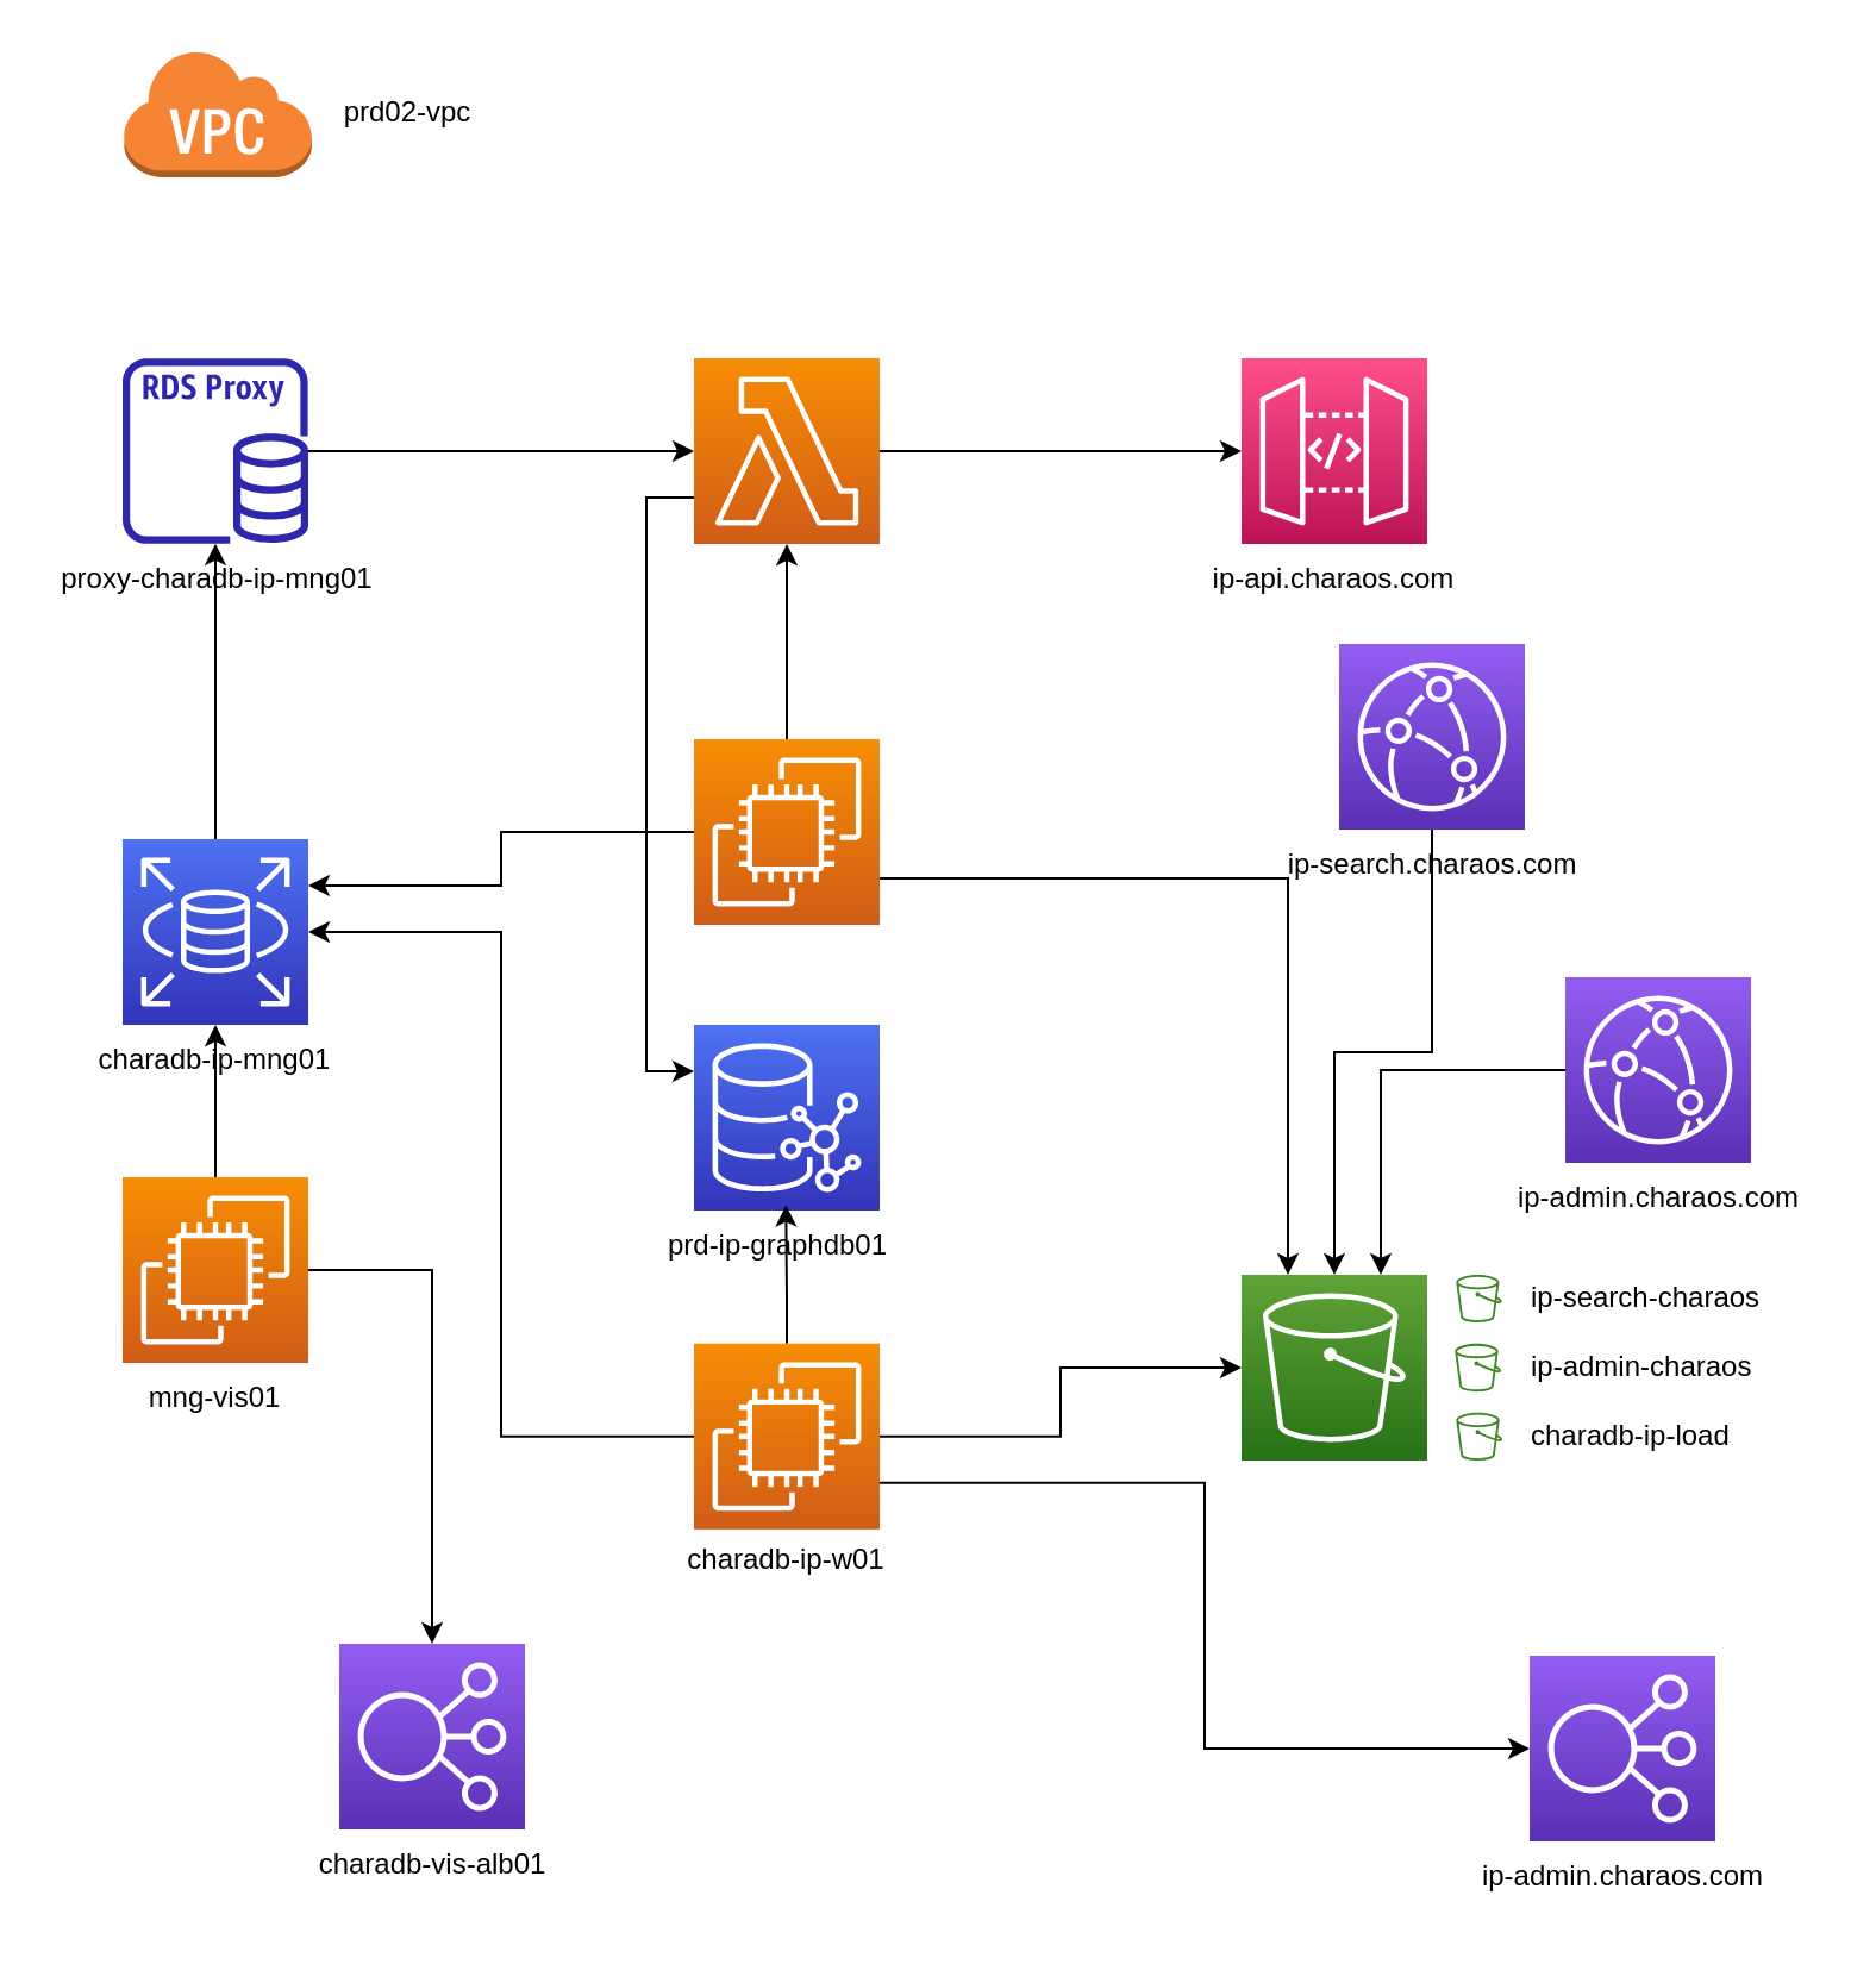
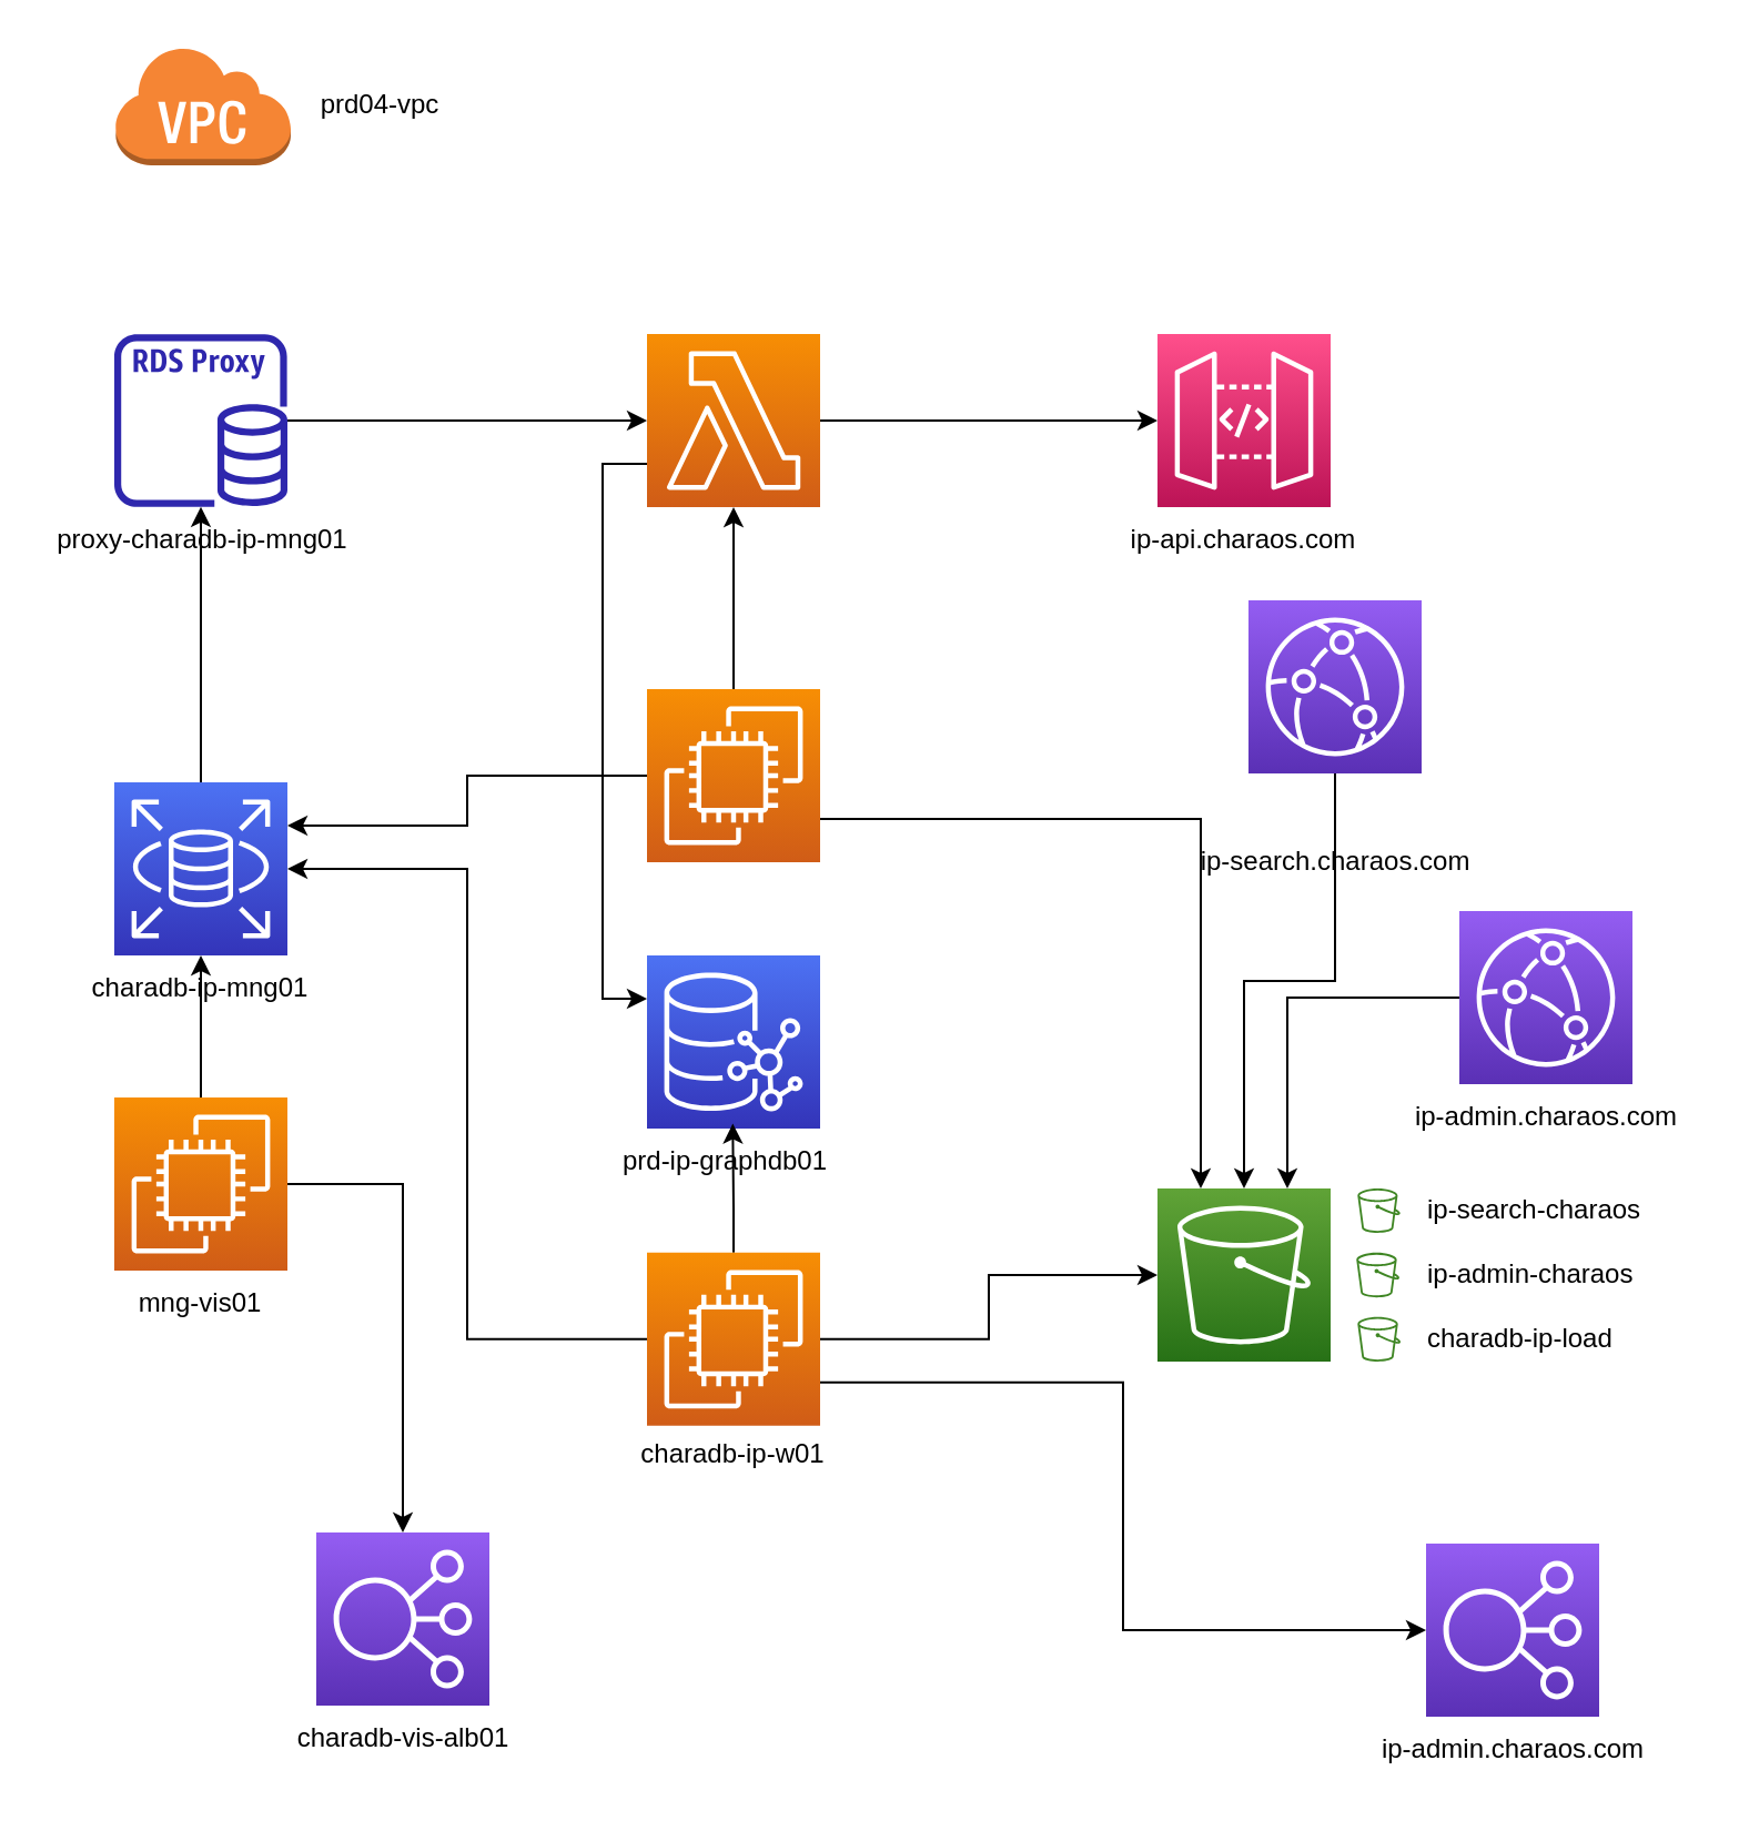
- <mxCell id="19" value="prd02-vpc" style="text;strokeColor=none;align=center;fillColor=none;html=1;verticalAlign=middle;whiteSpace=wrap;rounded=0;" vertex="1" parent="1"><mxGeometry x="141" y="32" width="60" height="30" as="geometry" /></mxCell>
+ <mxCell id="19" value="prd04-vpc" style="text;strokeColor=none;align=center;fillColor=none;html=1;verticalAlign=middle;whiteSpace=wrap;rounded=0;" vertex="1" parent="1"><mxGeometry x="141" y="32" width="60" height="30" as="geometry" /></mxCell>
- <mxCell id="30" value="ip-search.charaos.com" style="text;html=1;align=center;verticalAlign=middle;resizable=0;points=[];autosize=1;strokeColor=none;fillColor=none;" vertex="1" parent="1"><mxGeometry x="531" y="348" width="140" height="30" as="geometry" /></mxCell>
+ <mxCell id="30" value="ip-search.charaos.com" style="text;html=1;align=center;verticalAlign=middle;resizable=0;points=[];autosize=1;strokeColor=none;fillColor=none;" vertex="1" parent="1"><mxGeometry x="531" y="373" width="140" height="30" as="geometry" /></mxCell>
